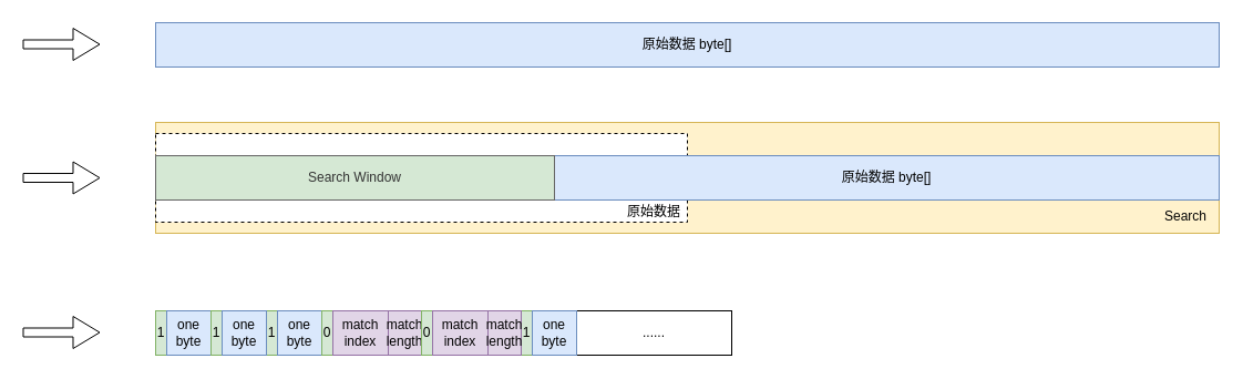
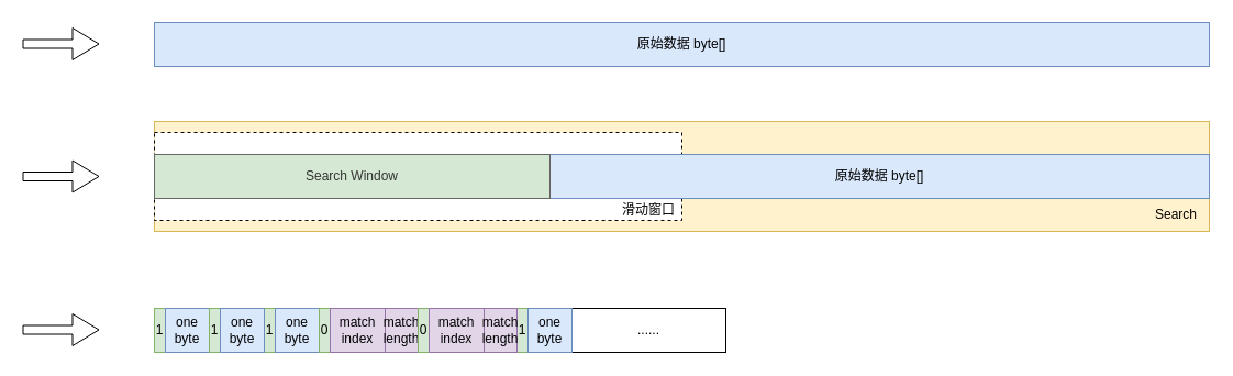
- <mxCell id="7" value="原始数据" style="text;html=1;strokeColor=none;fillColor=none;align=center;verticalAlign=middle;whiteSpace=wrap;rounded=0;" vertex="1" parent="1"><mxGeometry x="560" y="176" width="60" height="30" as="geometry" /></mxCell>
+ <mxCell id="7" value="滑动窗口" style="text;html=1;strokeColor=none;fillColor=none;align=center;verticalAlign=middle;whiteSpace=wrap;rounded=0;" vertex="1" parent="1"><mxGeometry x="560" y="176" width="60" height="30" as="geometry" /></mxCell>
